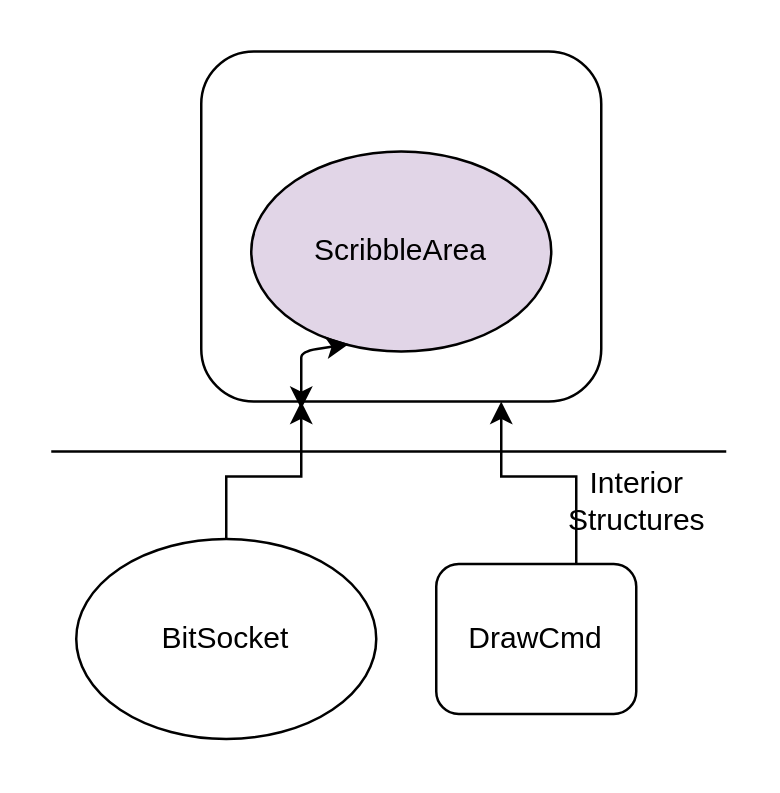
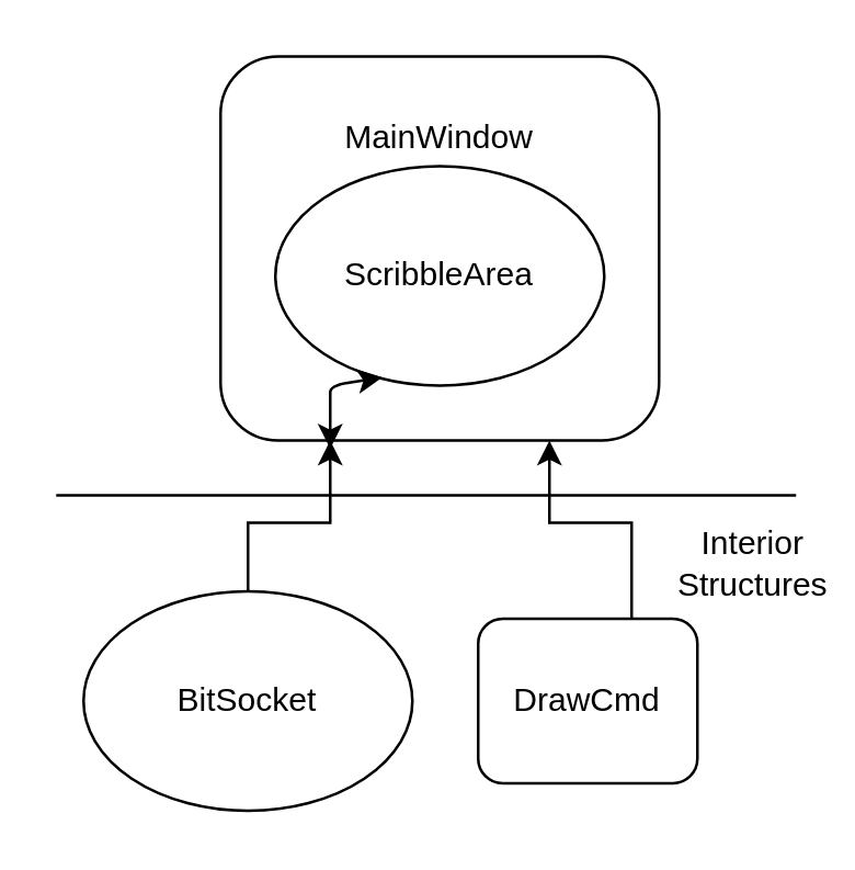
+ <mxCell id="8" value="&lt;div&gt;MainWindow&lt;/div&gt;" style="text;html=1;strokeColor=none;fillColor=none;align=center;verticalAlign=middle;whiteSpace=wrap;rounded=0;" vertex="1" parent="1"><mxGeometry x="140" y="40" width="40" height="20" as="geometry" /></mxCell>
- <mxCell id="5" value="ScribbleArea" style="ellipse;whiteSpace=wrap;html=1;fillColor=#e1d5e7;" vertex="1" parent="1"><mxGeometry x="100" y="60" width="120" height="80" as="geometry" /></mxCell>
+ <mxCell id="5" value="ScribbleArea" style="ellipse;whiteSpace=wrap;html=1;" vertex="1" parent="1"><mxGeometry x="100" y="60" width="120" height="80" as="geometry" /></mxCell>
- <mxCell id="12" value="Interior Structures" style="text;html=1;strokeColor=none;fillColor=none;align=center;verticalAlign=middle;whiteSpace=wrap;rounded=0;" vertex="1" parent="10"><mxGeometry x="225.368" y="40" width="18.947" height="20" as="geometry" /></mxCell>
+ <mxCell id="12" value="Interior Structures" style="text;html=1;strokeColor=none;fillColor=none;align=center;verticalAlign=middle;whiteSpace=wrap;rounded=0;" vertex="1" parent="10"><mxGeometry x="245.368" y="45" width="18.947" height="20" as="geometry" /></mxCell>
